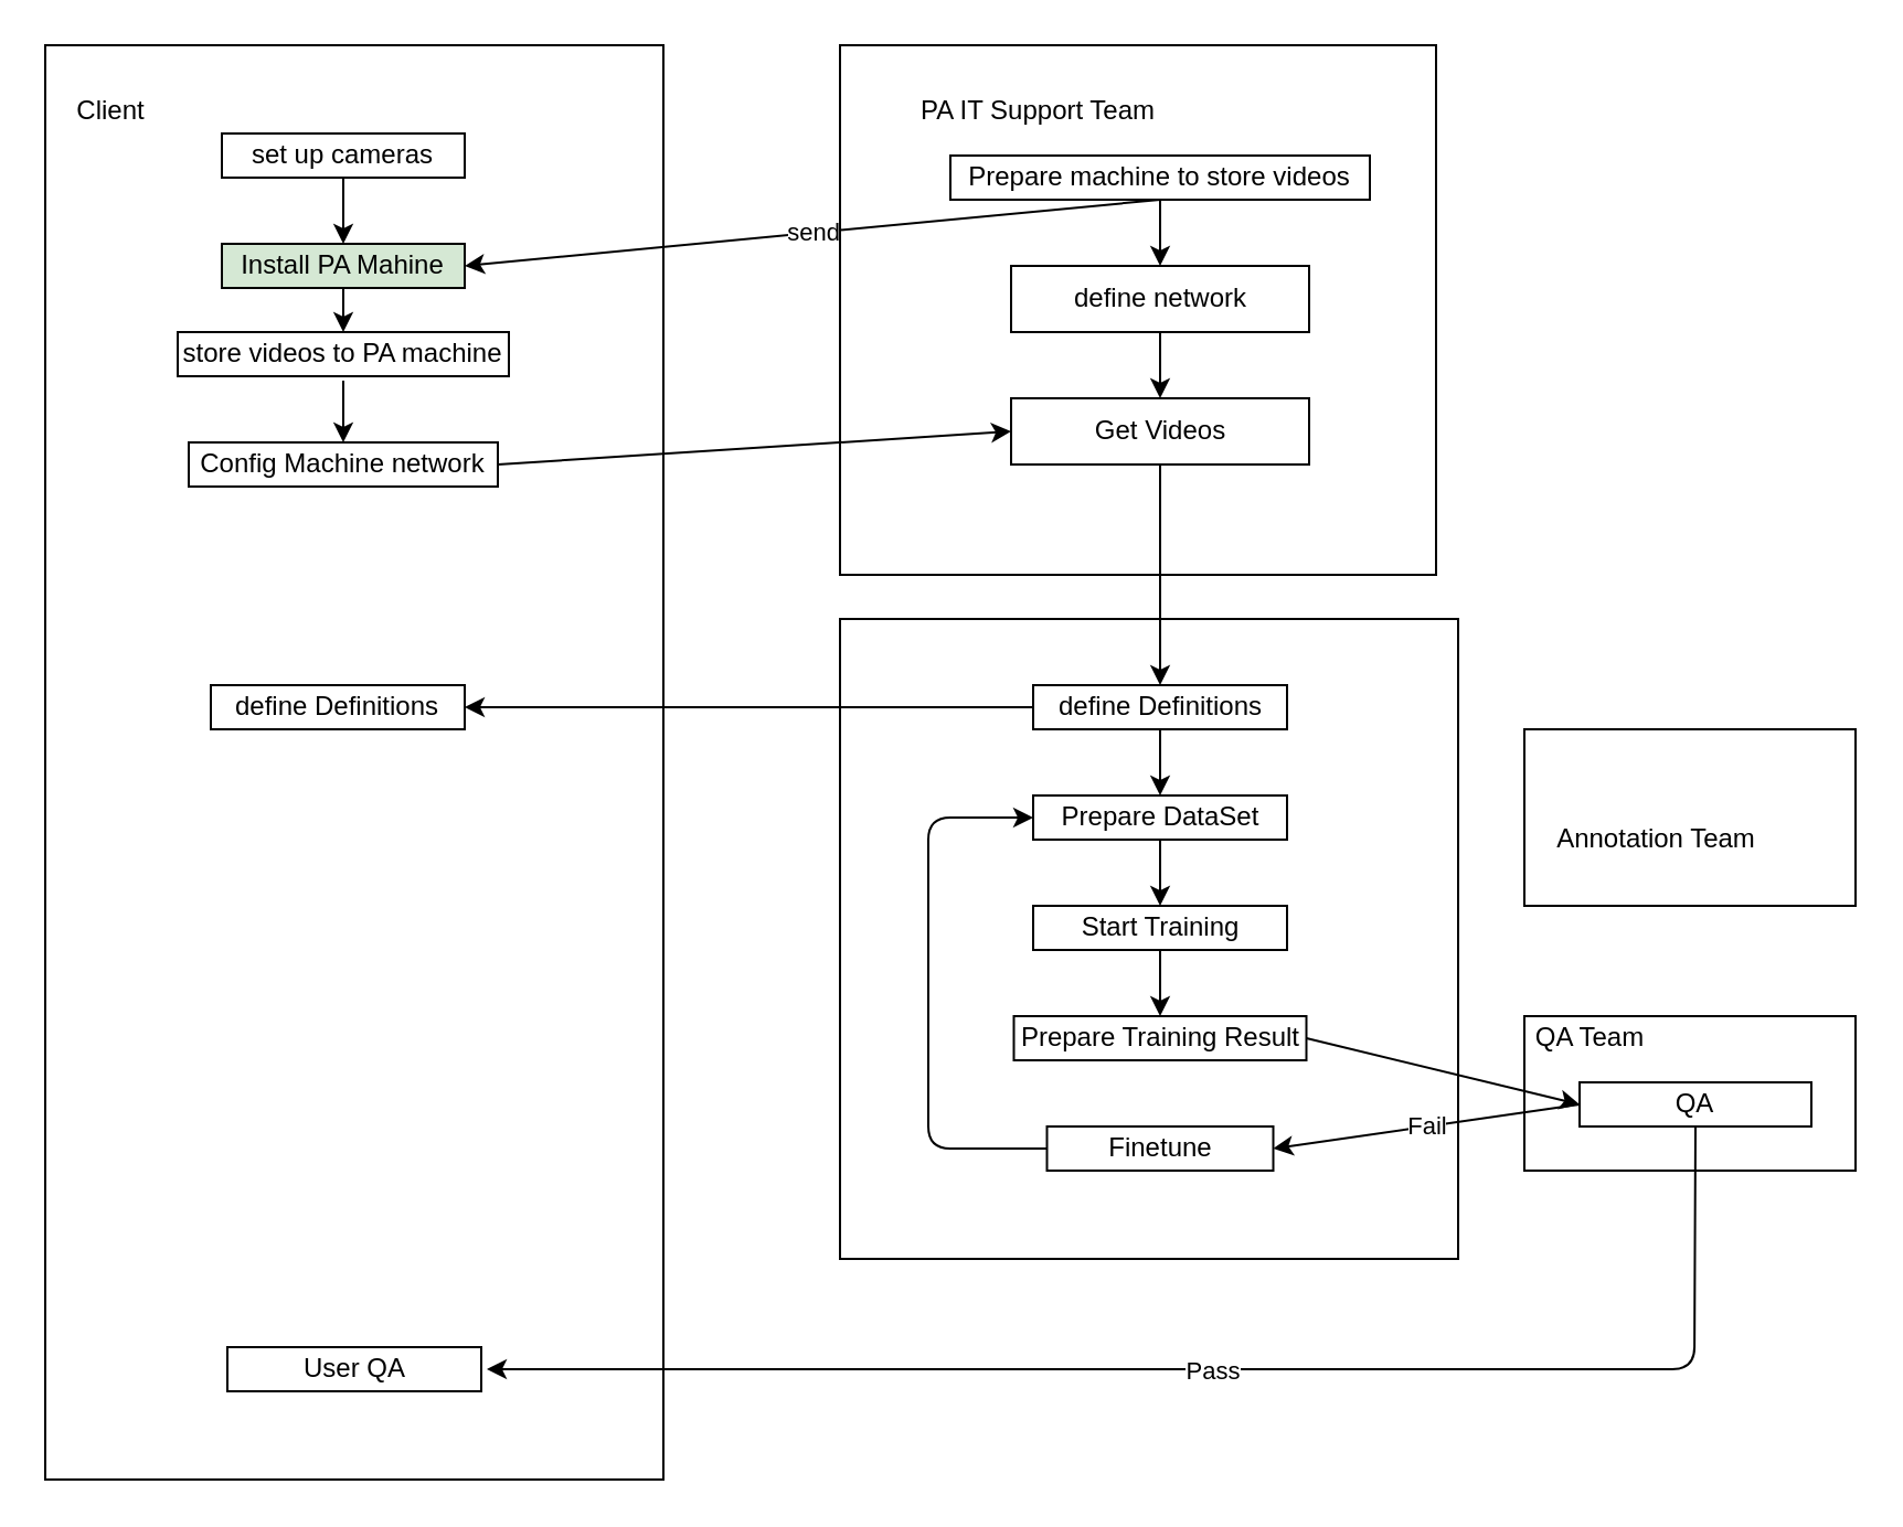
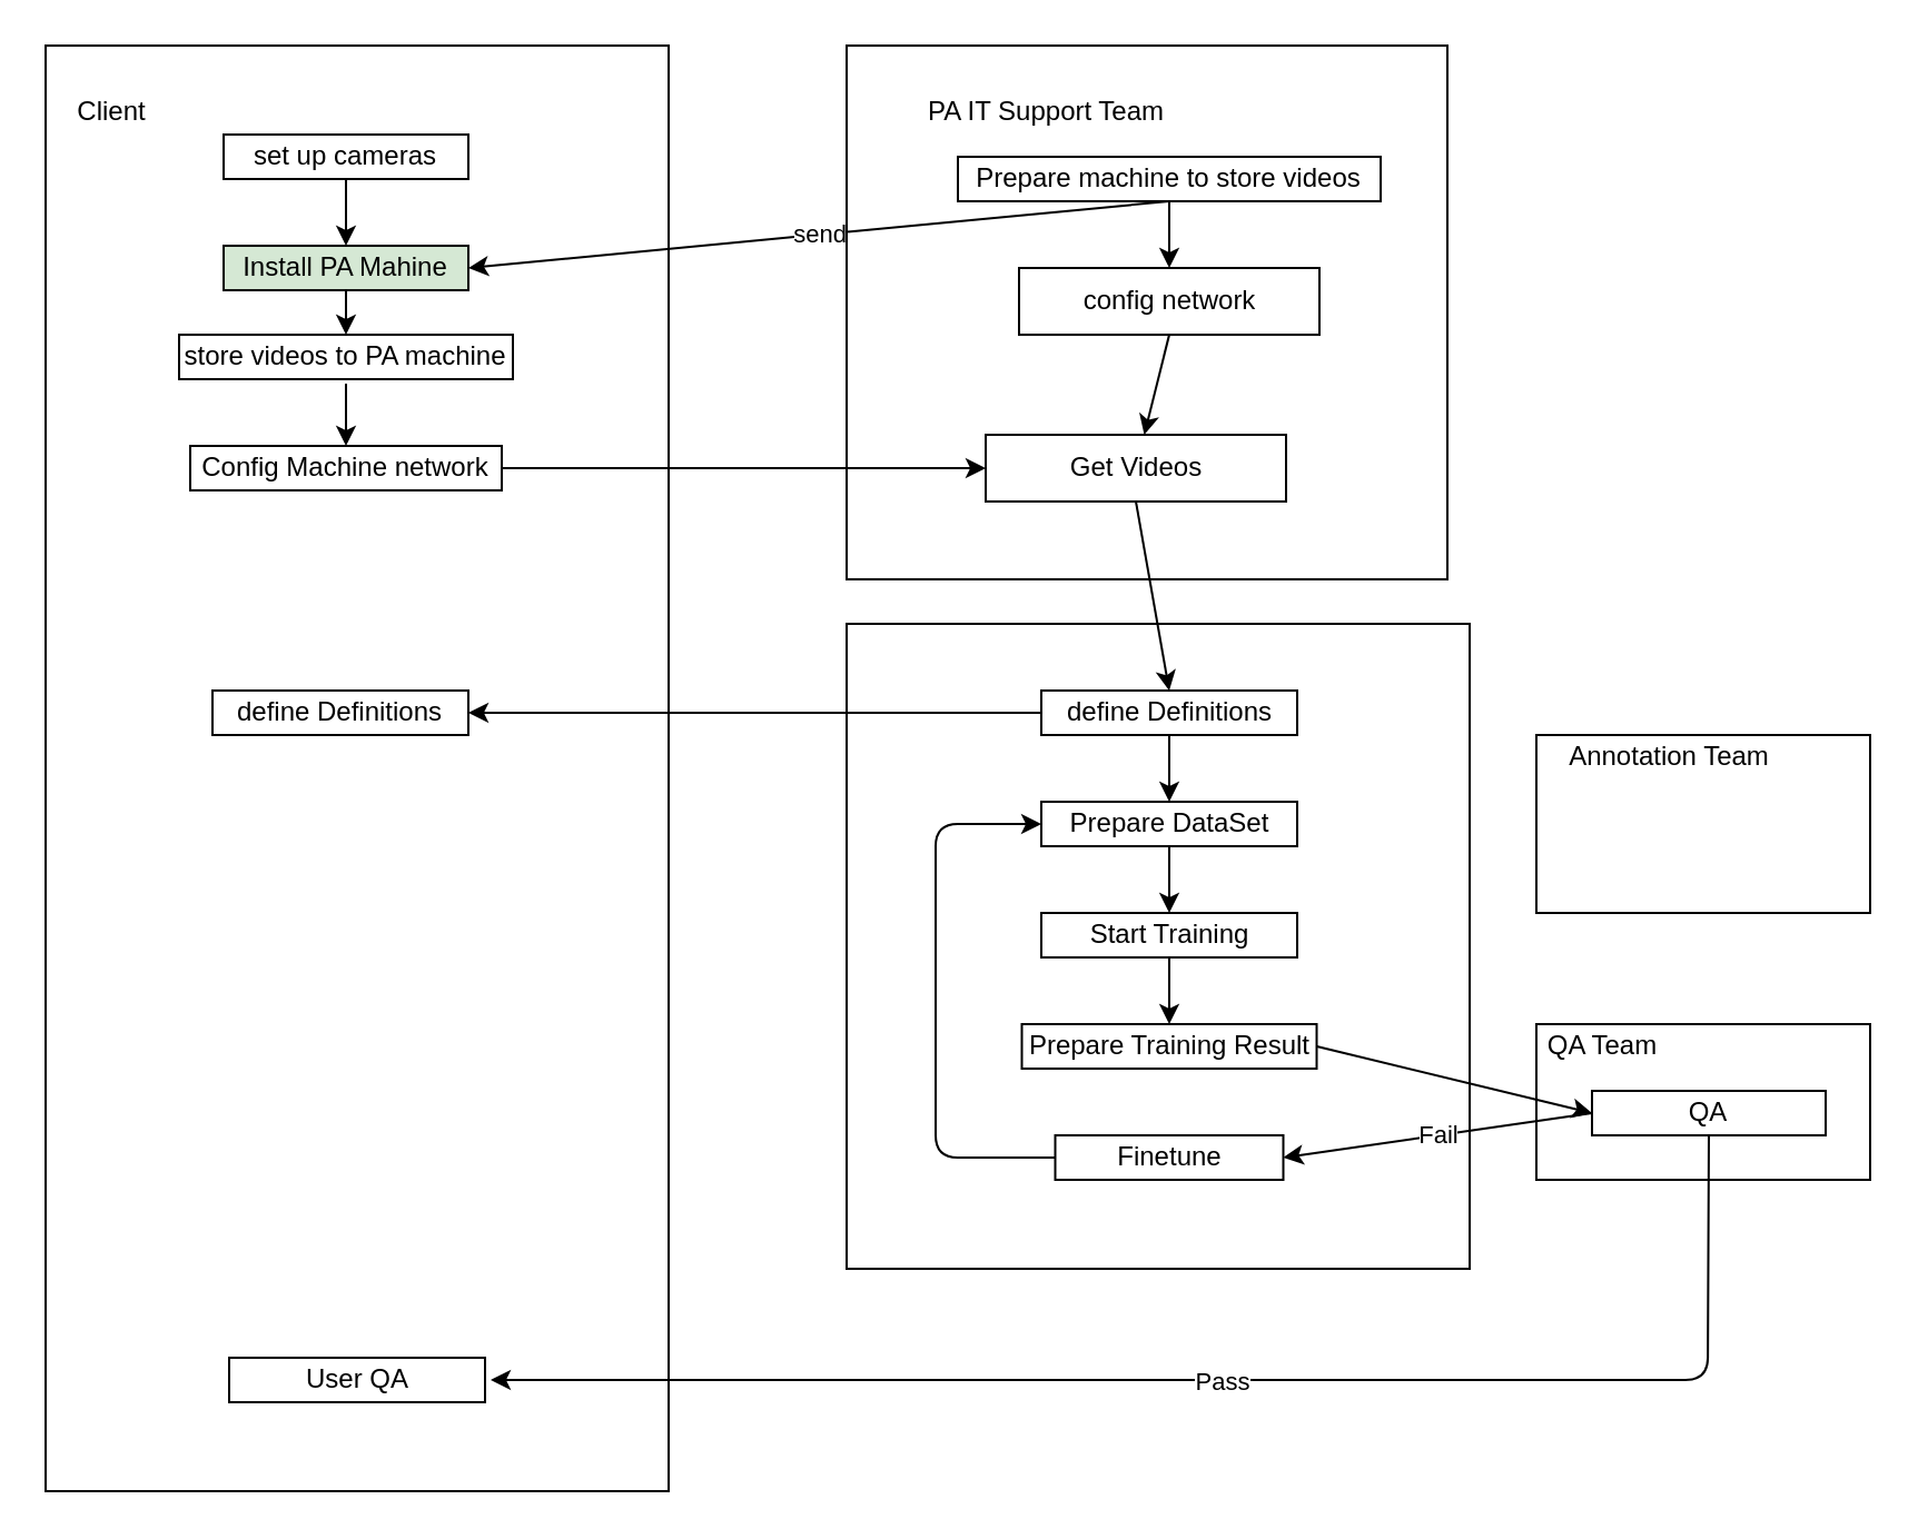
- <mxCell id="17" value="define network" style="rounded=0;whiteSpace=wrap;html=1;" vertex="1" parent="1"><mxGeometry x="457.5" y="120" width="135" height="30" as="geometry" /></mxCell>
+ <mxCell id="17" value="config network" style="rounded=0;whiteSpace=wrap;html=1;" vertex="1" parent="1"><mxGeometry x="457.5" y="120" width="135" height="30" as="geometry" /></mxCell>
- <mxCell id="19" value="Get Videos" style="rounded=0;whiteSpace=wrap;html=1;" vertex="1" parent="1"><mxGeometry x="457.5" y="180" width="135" height="30" as="geometry" /></mxCell>
+ <mxCell id="19" value="Get Videos" style="rounded=0;whiteSpace=wrap;html=1;" vertex="1" parent="1"><mxGeometry x="442.5" y="195" width="135" height="30" as="geometry" /></mxCell>
- <mxCell id="27" value="Annotation Team" style="text;html=1;strokeColor=none;fillColor=none;align=center;verticalAlign=middle;whiteSpace=wrap;rounded=0;" vertex="1" parent="1"><mxGeometry x="700" y="370" width="100" height="20" as="geometry" /></mxCell>
+ <mxCell id="27" value="Annotation Team" style="text;html=1;strokeColor=none;fillColor=none;align=center;verticalAlign=middle;whiteSpace=wrap;rounded=0;" vertex="1" parent="1"><mxGeometry x="700" y="330" width="100" height="20" as="geometry" /></mxCell>
